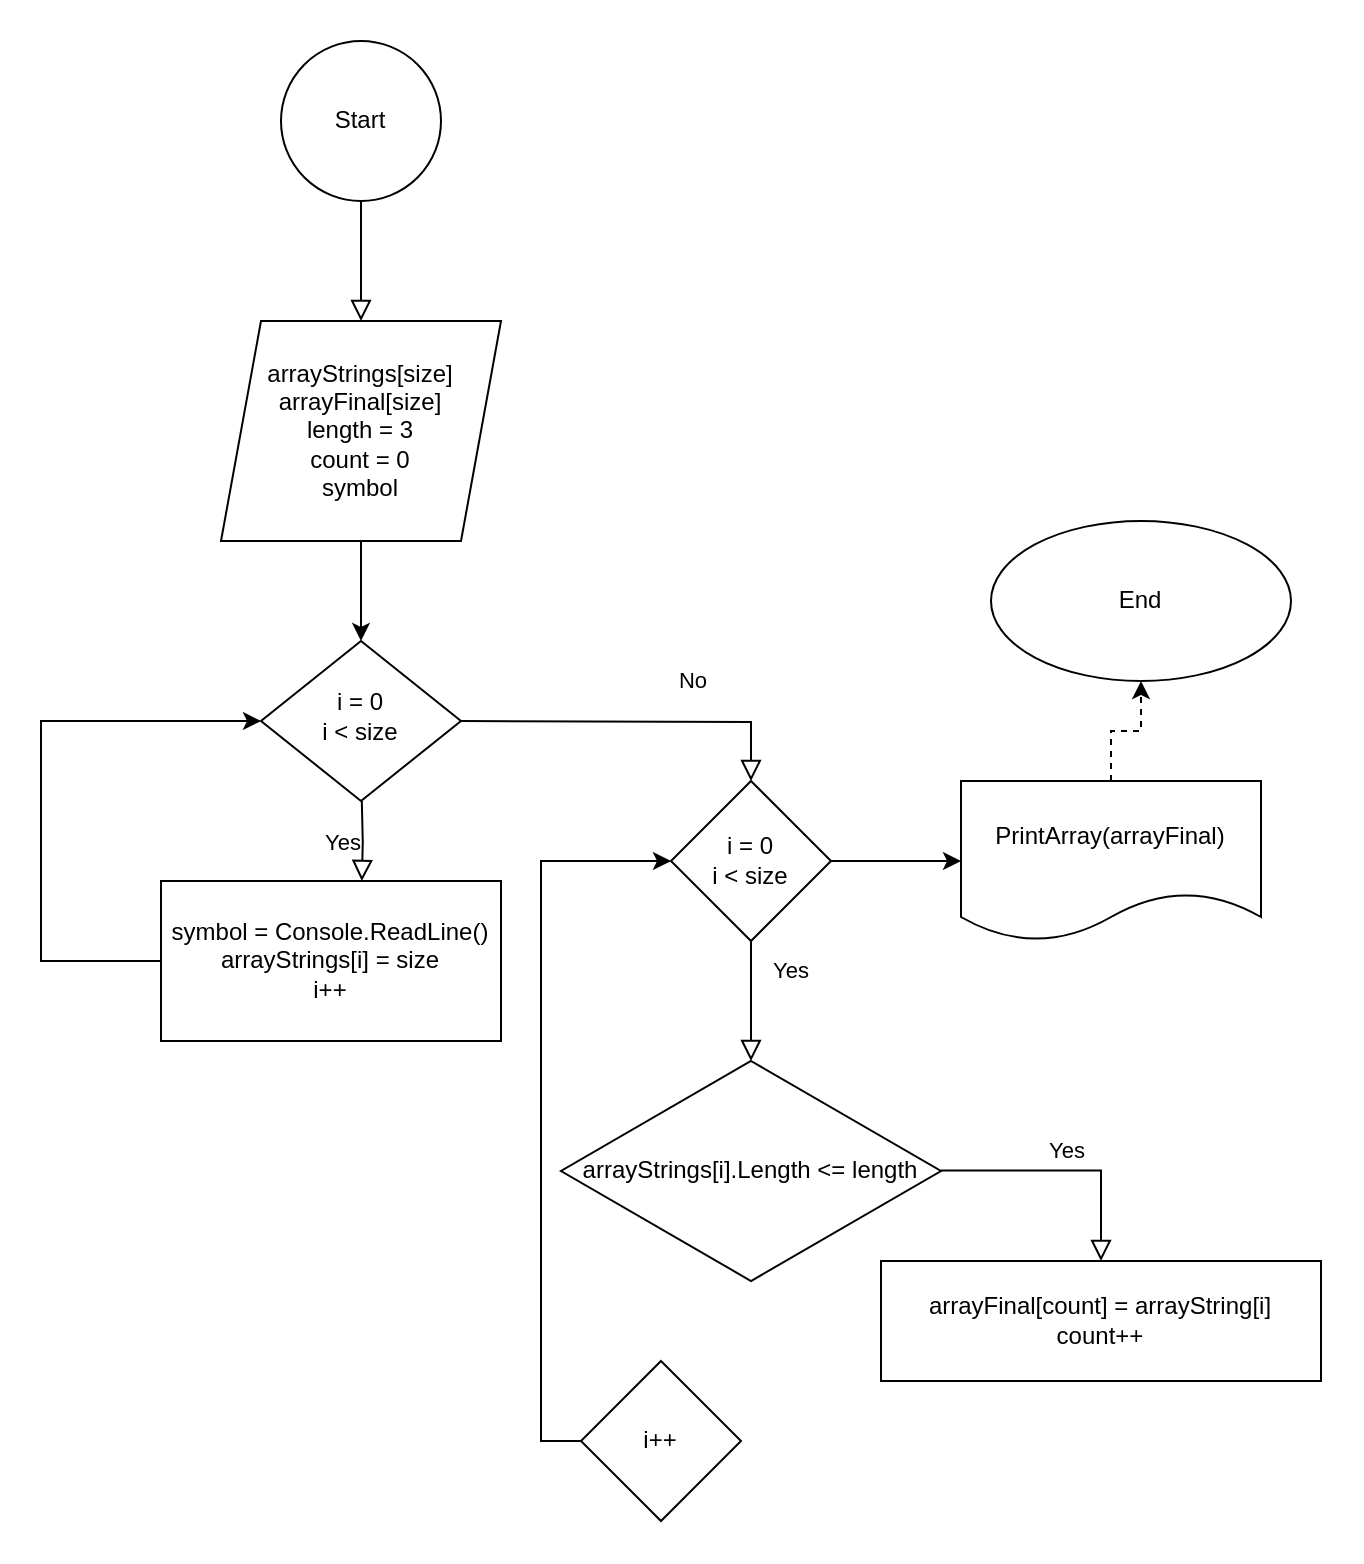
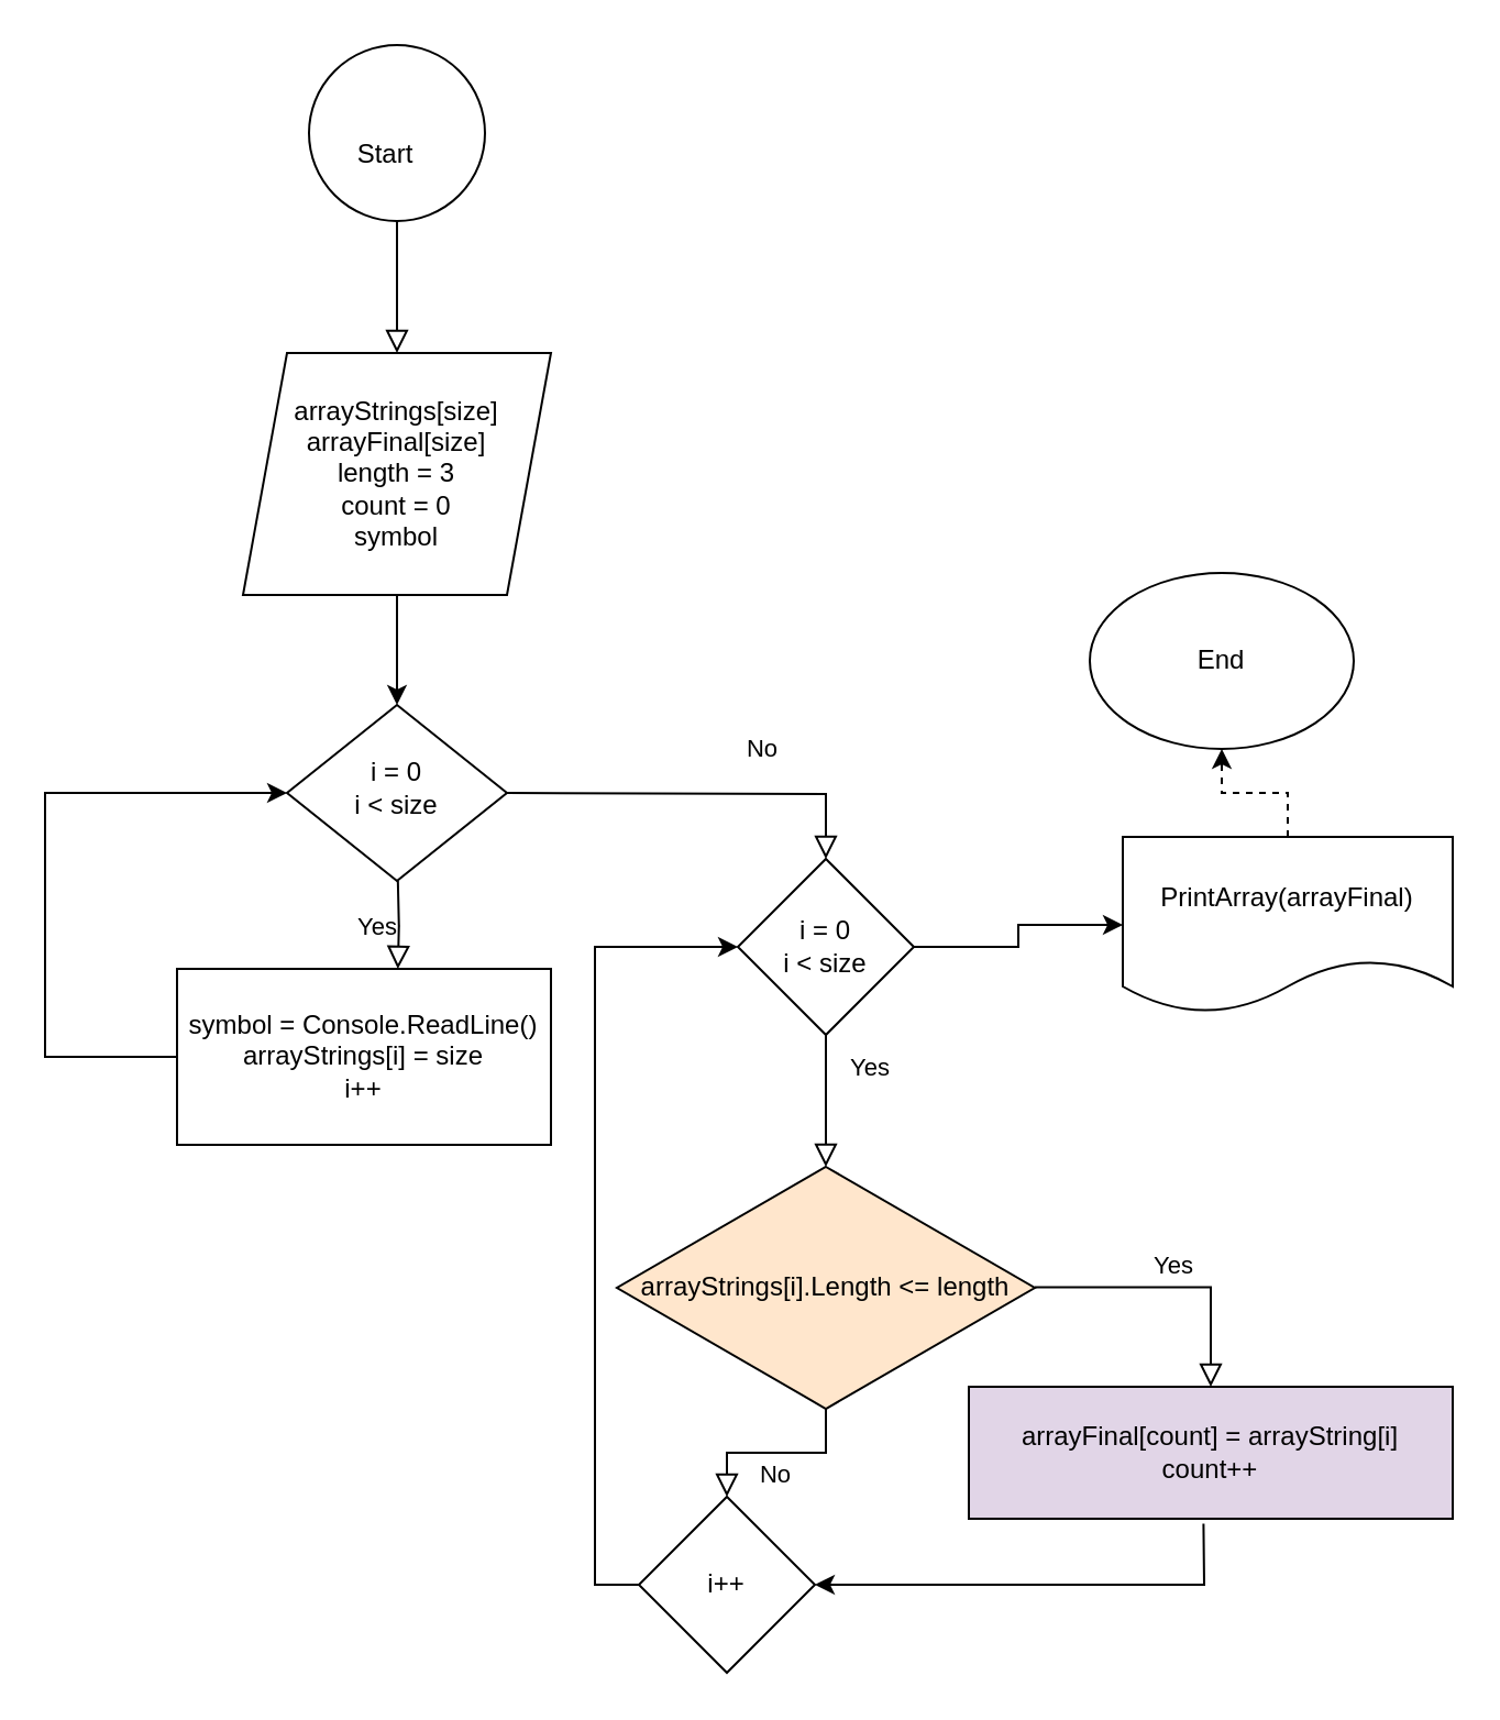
- <mxCell id="9" value="Start" style="text;html=1;strokeColor=none;fillColor=none;align=center;verticalAlign=middle;whiteSpace=wrap;rounded=0;" parent="1" vertex="1"><mxGeometry x="150" y="45" width="60" height="30" as="geometry" /></mxCell>
+ <mxCell id="9" value="Start" style="text;html=1;strokeColor=none;fillColor=none;align=center;verticalAlign=middle;whiteSpace=wrap;rounded=0;" parent="1" vertex="1"><mxGeometry x="145" y="55" width="60" height="30" as="geometry" /></mxCell>
- <mxCell id="24" value="End" style="ellipse;whiteSpace=wrap;html=1;" parent="1" vertex="1"><mxGeometry x="495" y="260" width="150" height="80" as="geometry" /></mxCell>
+ <mxCell id="24" value="End" style="ellipse;whiteSpace=wrap;html=1;" parent="1" vertex="1"><mxGeometry x="495" y="260" width="120" height="80" as="geometry" /></mxCell>
- <mxCell id="23" value="PrintArray(arrayFinal)" style="shape=document;whiteSpace=wrap;html=1;boundedLbl=1;" parent="1" vertex="1"><mxGeometry x="480" y="390" width="150" height="80" as="geometry" /></mxCell>
+ <mxCell id="23" value="PrintArray(arrayFinal)" style="shape=document;whiteSpace=wrap;html=1;boundedLbl=1;" parent="1" vertex="1"><mxGeometry x="510" y="380" width="150" height="80" as="geometry" /></mxCell>
- <mxCell id="17" value="arrayStrings[i].Length &amp;lt;= length" style="rhombus;whiteSpace=wrap;html=1;" parent="1" vertex="1"><mxGeometry x="280" y="530" width="190" height="110" as="geometry" /></mxCell>
+ <mxCell id="17" value="arrayStrings[i].Length &amp;lt;= length" style="rhombus;whiteSpace=wrap;html=1;fillColor=#ffe6cc;" parent="1" vertex="1"><mxGeometry x="280" y="530" width="190" height="110" as="geometry" /></mxCell>
+ <mxCell id="4" value="No" style="edgeStyle=orthogonalEdgeStyle;rounded=0;html=1;jettySize=auto;orthogonalLoop=1;fontSize=11;endArrow=block;endFill=0;endSize=8;strokeWidth=1;shadow=0;labelBackgroundColor=none;exitX=0.5;exitY=1;exitDx=0;exitDy=0;" parent="1" source="17" target="18" edge="1"><mxGeometry y="10" relative="1" as="geometry"><mxPoint as="offset" /><mxPoint x="360" y="680" as="sourcePoint" /><mxPoint x="360" y="680" as="targetPoint" /></mxGeometry></mxCell>
- <mxCell id="20" value="arrayFinal[count] = arrayString[i]&lt;br&gt;count++" style="rounded=0;whiteSpace=wrap;html=1;" parent="1" vertex="1"><mxGeometry x="440" y="630" width="220" height="60" as="geometry" /></mxCell>
+ <mxCell id="20" value="arrayFinal[count] = arrayString[i]&lt;br&gt;count++" style="rounded=0;whiteSpace=wrap;html=1;fillColor=#e1d5e7;" parent="1" vertex="1"><mxGeometry x="440" y="630" width="220" height="60" as="geometry" /></mxCell>
+ <mxCell id="21" value="" style="endArrow=classic;html=1;rounded=0;exitX=0.485;exitY=1.038;exitDx=0;exitDy=0;exitPerimeter=0;" parent="1" source="20" target="18" edge="1"><mxGeometry width="50" height="50" relative="1" as="geometry"><mxPoint x="510" y="690" as="sourcePoint" /><mxPoint x="560" y="640" as="targetPoint" /><Array as="points"><mxPoint x="547" y="720" /></Array></mxGeometry></mxCell>
